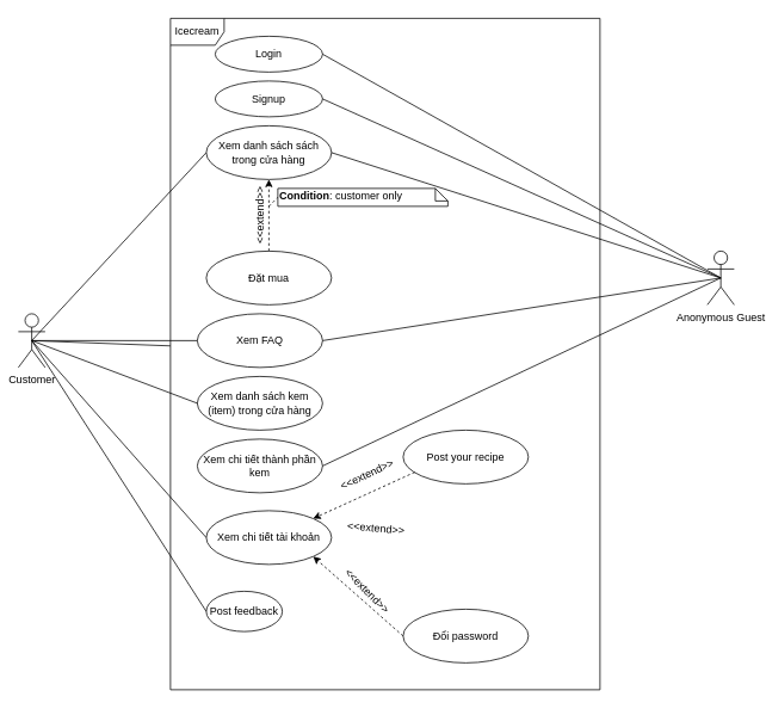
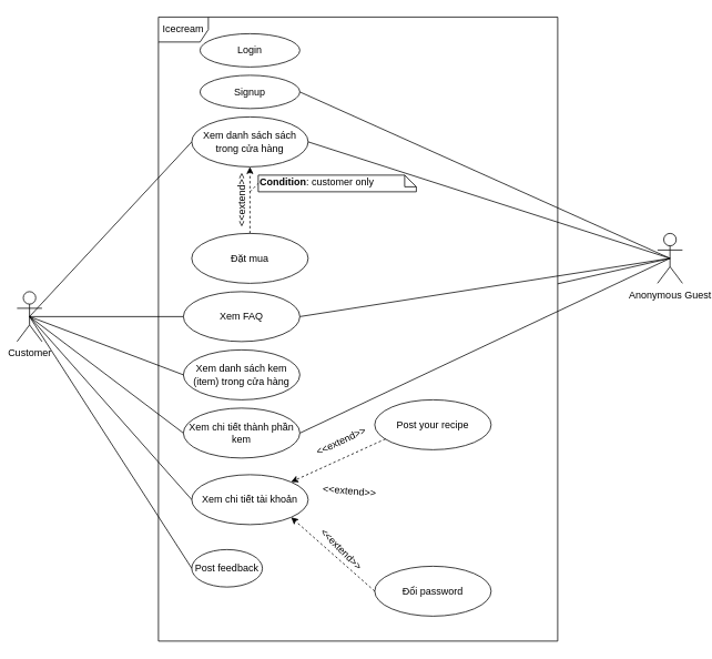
- <mxCell id="29" value="" style="endArrow=none;html=1;exitX=0.5;exitY=0.5;exitDx=0;exitDy=0;exitPerimeter=0;entryX=1;entryY=0.5;entryDx=0;entryDy=0;" parent="1" source="2" target="5" edge="1"><mxGeometry width="50" height="50" relative="1" as="geometry"><mxPoint x="85" y="60" as="sourcePoint" /><mxPoint x="220" y="150" as="targetPoint" /></mxGeometry></mxCell>
+ <mxCell id="29" value="" style="endArrow=none;html=1;exitX=0.5;exitY=0.5;exitDx=0;exitDy=0;exitPerimeter=0;" parent="1" source="2" target="4" edge="1"><mxGeometry width="50" height="50" relative="1" as="geometry"><mxPoint x="85" y="60" as="sourcePoint" /><mxPoint x="220" y="150" as="targetPoint" /></mxGeometry></mxCell>
- <mxCell id="24" value="" style="endArrow=none;html=1;exitX=0.5;exitY=0.5;exitDx=0;exitDy=0;exitPerimeter=0;" parent="1" source="3" target="4" edge="1"><mxGeometry width="50" height="50" relative="1" as="geometry"><mxPoint x="75" y="290" as="sourcePoint" /><mxPoint x="210" y="210" as="targetPoint" /></mxGeometry></mxCell>
+ <mxCell id="24" value="" style="endArrow=none;html=1;exitX=0.5;exitY=0.5;exitDx=0;exitDy=0;exitPerimeter=0;entryX=0;entryY=0.5;entryDx=0;entryDy=0;" parent="1" source="3" target="8" edge="1"><mxGeometry width="50" height="50" relative="1" as="geometry"><mxPoint x="75" y="290" as="sourcePoint" /><mxPoint x="210" y="210" as="targetPoint" /></mxGeometry></mxCell>
